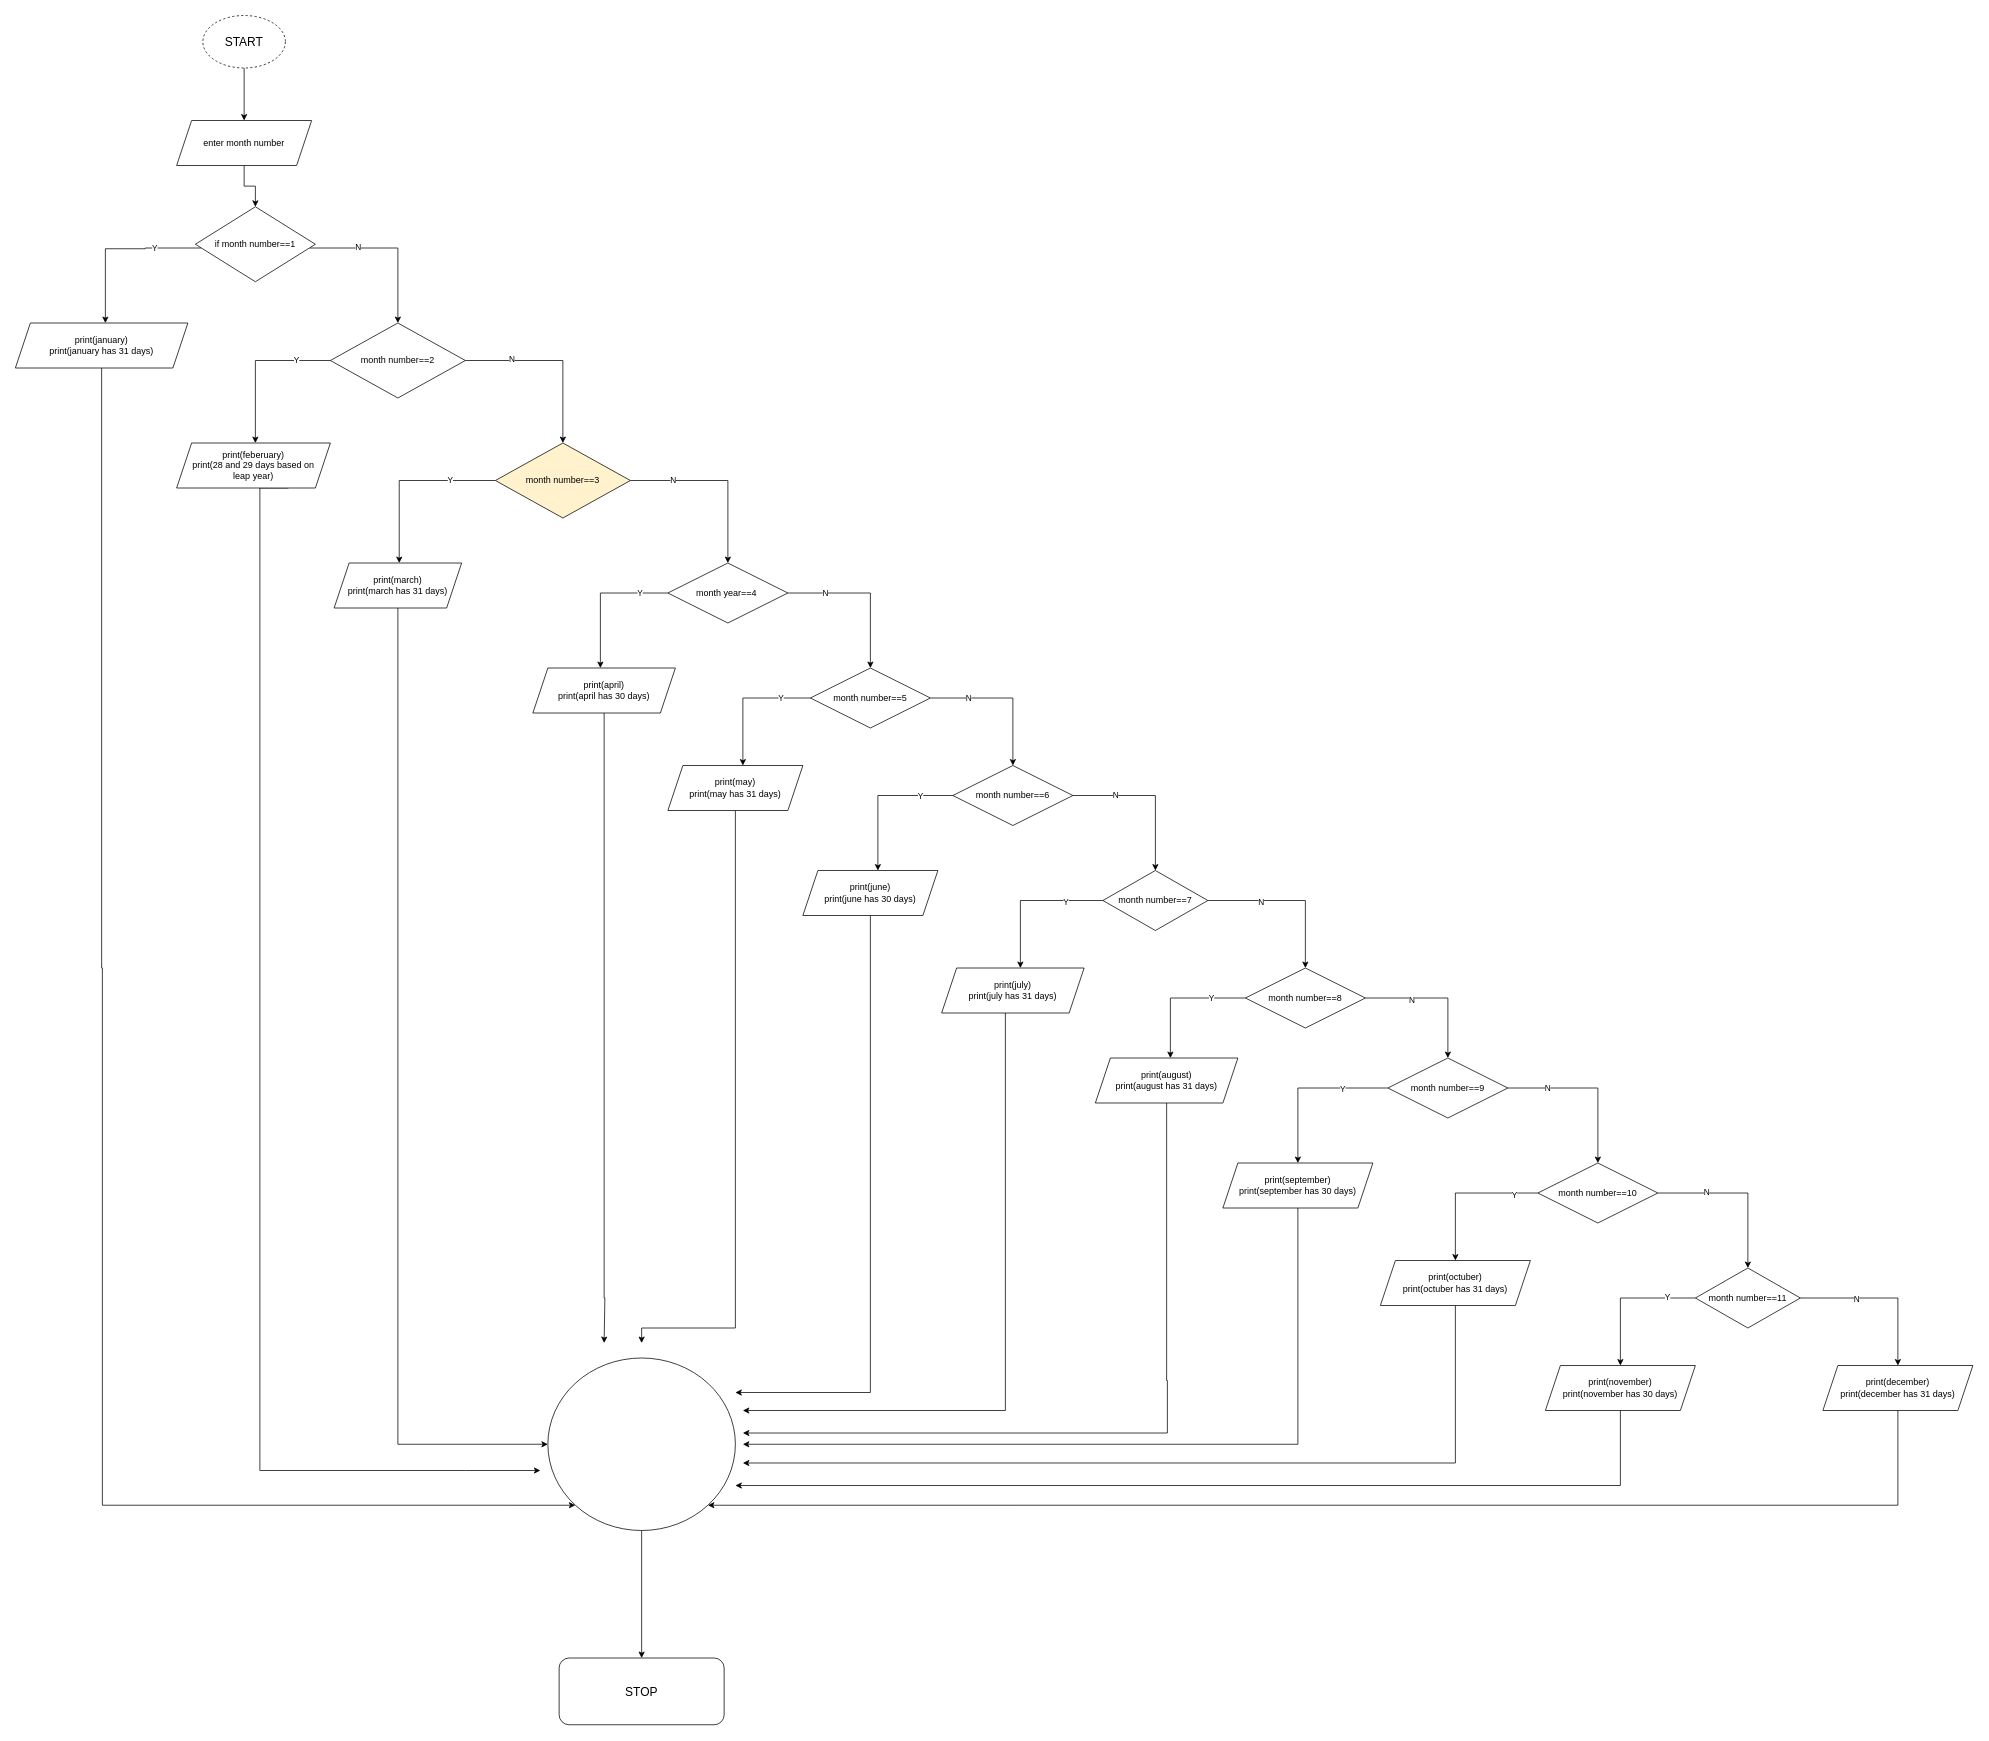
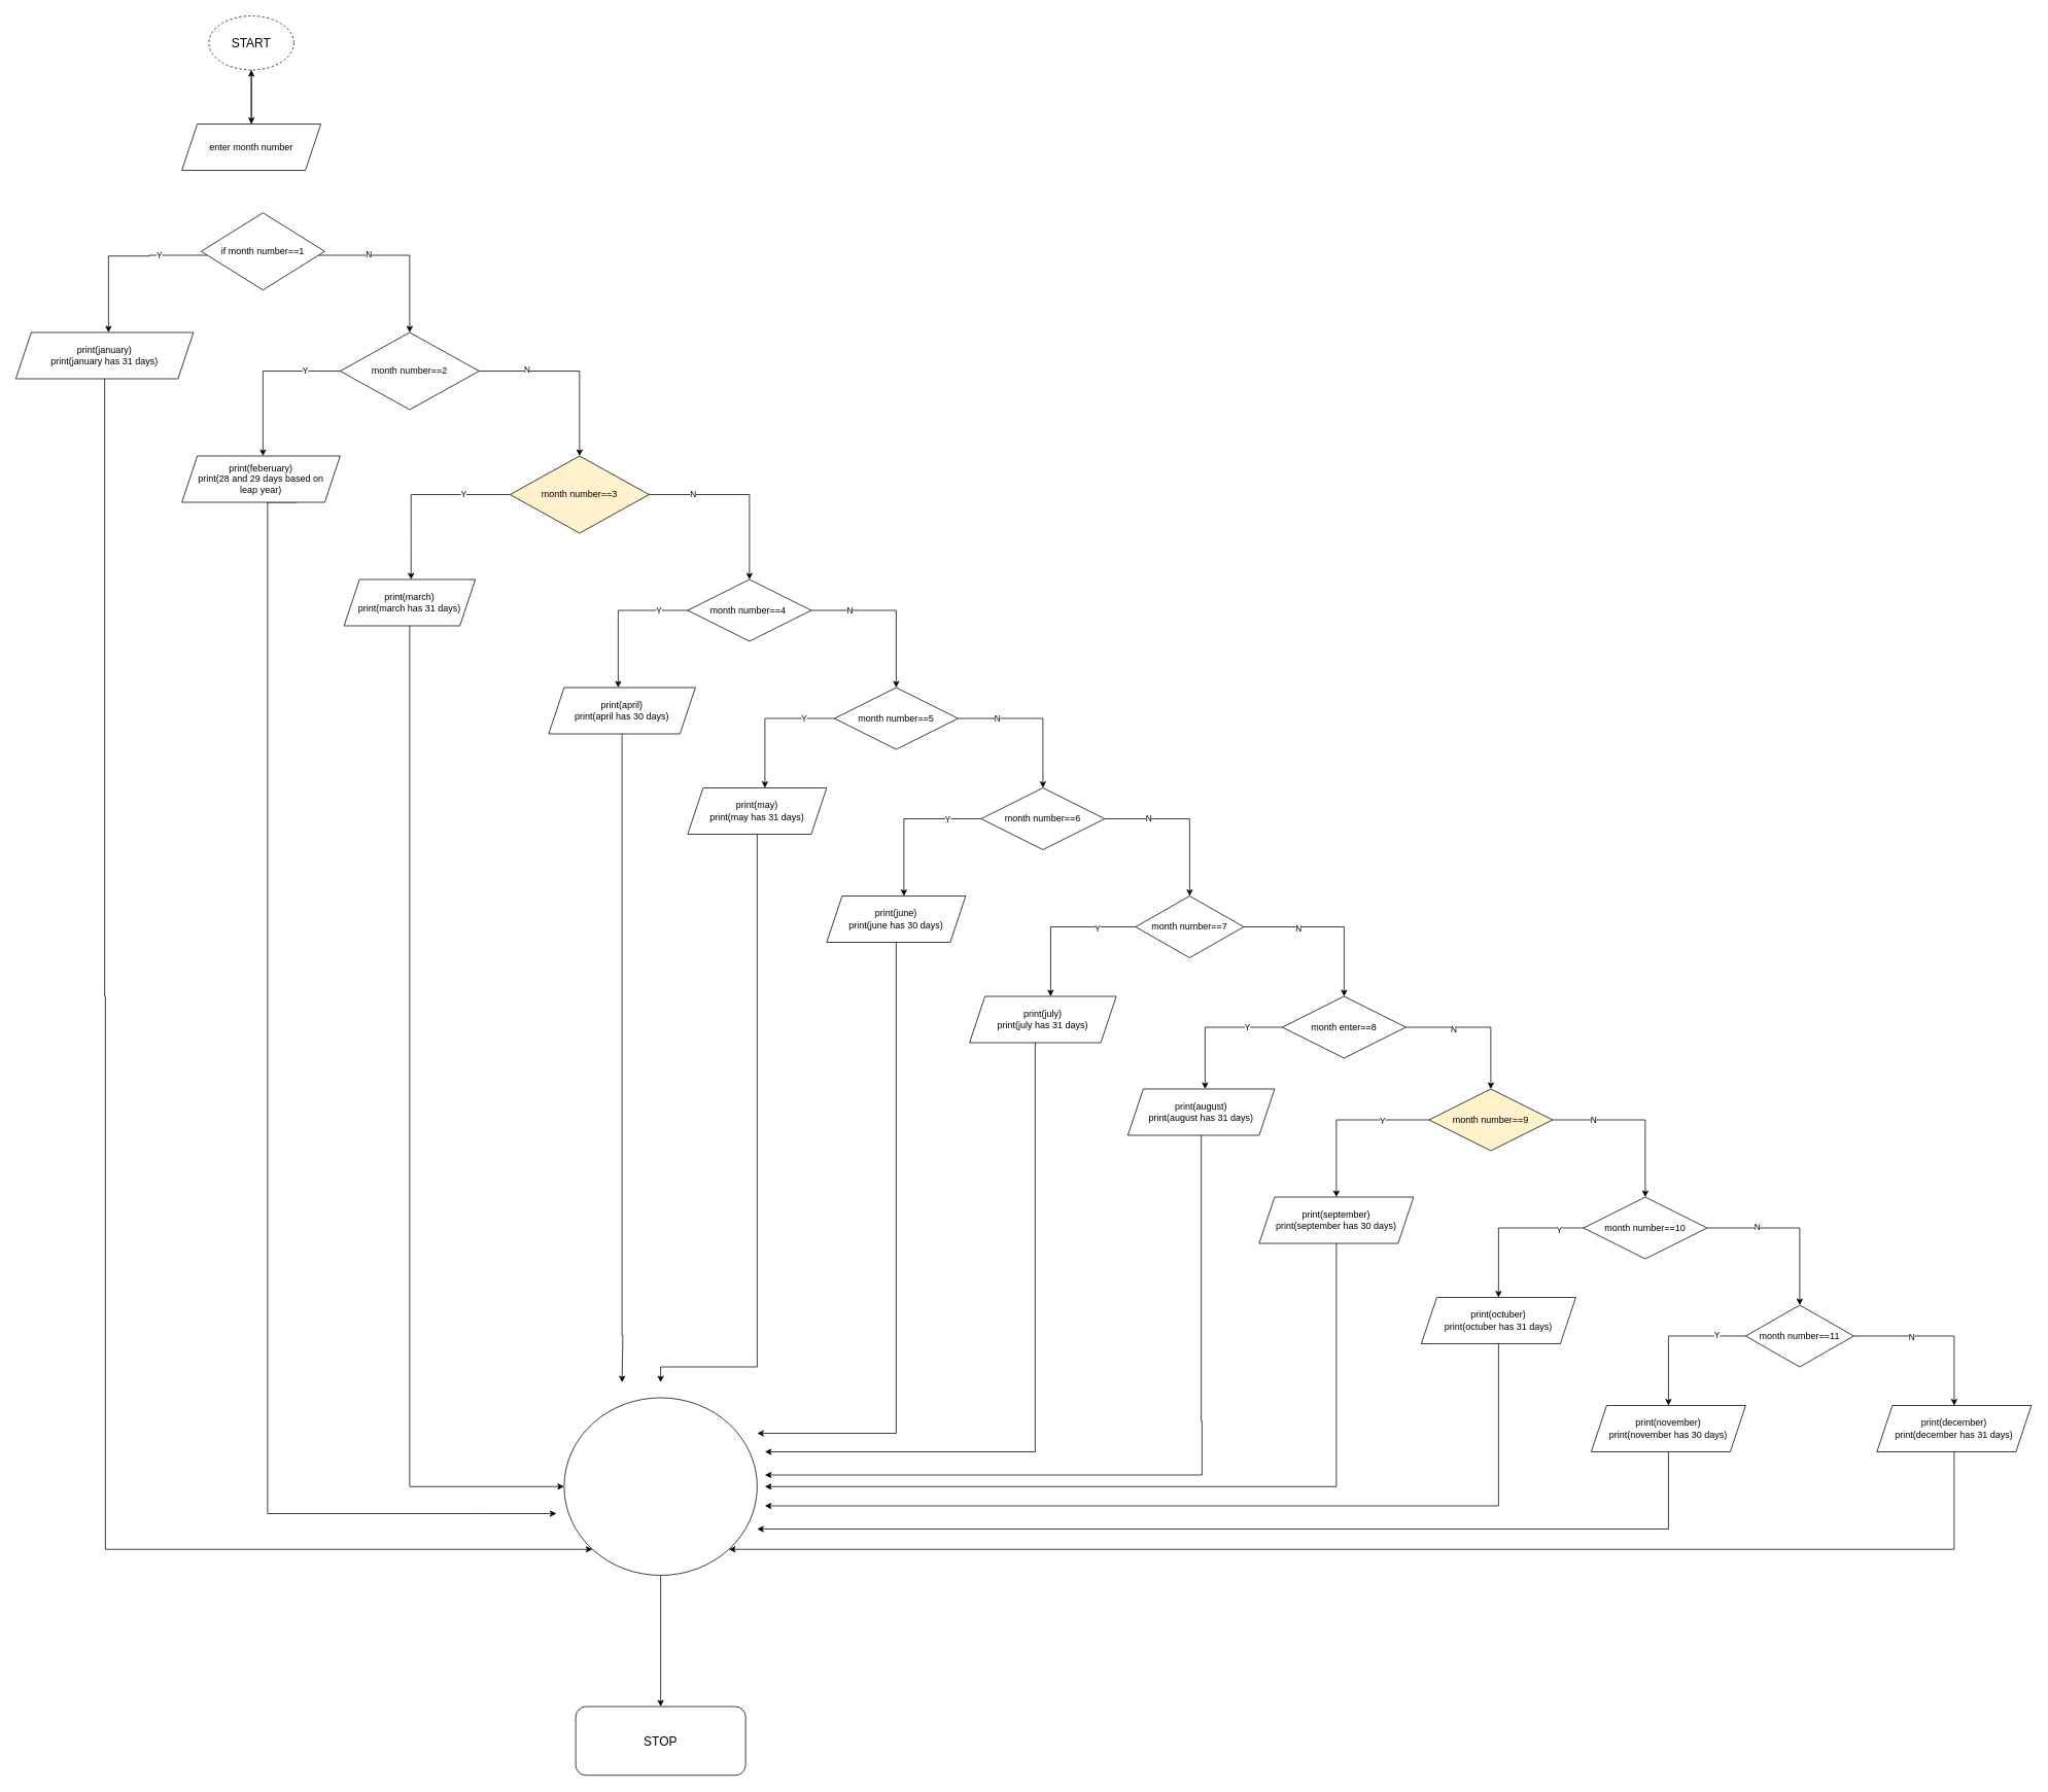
- <mxCell id="4" style="edgeStyle=orthogonalEdgeStyle;rounded=0;orthogonalLoop=1;jettySize=auto;html=1;entryX=0.5;entryY=0;entryDx=0;entryDy=0;" edge="1" parent="1" source="5" target="10"><mxGeometry relative="1" as="geometry" /></mxCell>
+ <mxCell id="4" style="edgeStyle=orthogonalEdgeStyle;rounded=0;orthogonalLoop=1;jettySize=auto;html=1;" edge="1" parent="1" source="5" target="3"><mxGeometry relative="1" as="geometry" /></mxCell>
- <mxCell id="31" value="month year==4&amp;nbsp;" style="rhombus;whiteSpace=wrap;html=1;" vertex="1" parent="1"><mxGeometry x="890" y="750" width="160" height="80" as="geometry" /></mxCell>
+ <mxCell id="31" value="month number==4&amp;nbsp;" style="rhombus;whiteSpace=wrap;html=1;" vertex="1" parent="1"><mxGeometry x="890" y="750" width="160" height="80" as="geometry" /></mxCell>
- <mxCell id="59" value="month number==8" style="rhombus;whiteSpace=wrap;html=1;" vertex="1" parent="1"><mxGeometry x="1660" y="1290" width="160" height="80" as="geometry" /></mxCell>
+ <mxCell id="59" value="month enter==8" style="rhombus;whiteSpace=wrap;html=1;" vertex="1" parent="1"><mxGeometry x="1660" y="1290" width="160" height="80" as="geometry" /></mxCell>
- <mxCell id="66" value="month number==9" style="rhombus;whiteSpace=wrap;html=1;" vertex="1" parent="1"><mxGeometry x="1850" y="1410" width="160" height="80" as="geometry" /></mxCell>
+ <mxCell id="66" value="month number==9" style="rhombus;whiteSpace=wrap;html=1;fillColor=#fff2cc;" vertex="1" parent="1"><mxGeometry x="1850" y="1410" width="160" height="80" as="geometry" /></mxCell>
